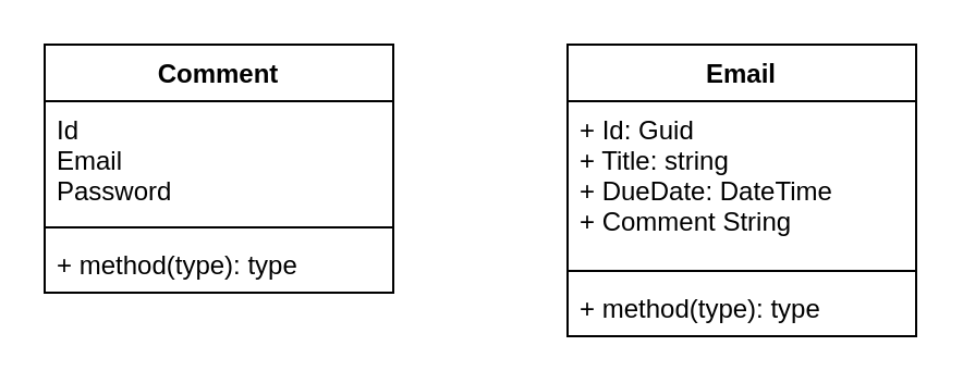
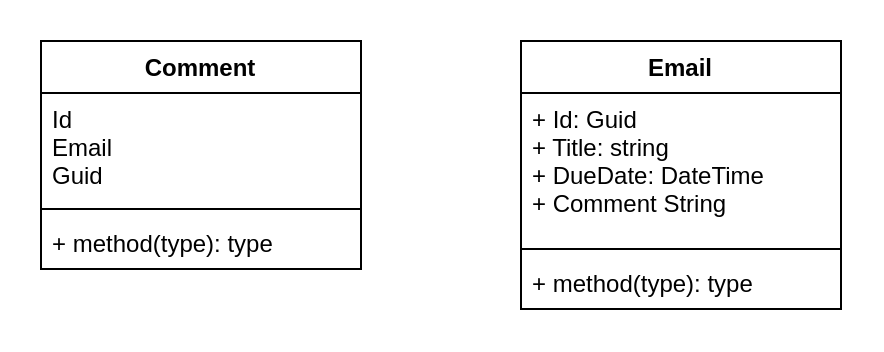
- <mxCell id="3" value="Id&#10;Email&#10;Password&#10;" style="text;strokeColor=none;fillColor=none;align=left;verticalAlign=top;spacingLeft=4;spacingRight=4;overflow=hidden;rotatable=0;points=[[0,0.5],[1,0.5]];portConstraint=eastwest;" vertex="1" parent="2"><mxGeometry y="26" width="160" height="54" as="geometry" /></mxCell>
+ <mxCell id="3" value="Id&#10;Email&#10;Guid&#10;" style="text;strokeColor=none;fillColor=none;align=left;verticalAlign=top;spacingLeft=4;spacingRight=4;overflow=hidden;rotatable=0;points=[[0,0.5],[1,0.5]];portConstraint=eastwest;" vertex="1" parent="2"><mxGeometry y="26" width="160" height="54" as="geometry" /></mxCell>
